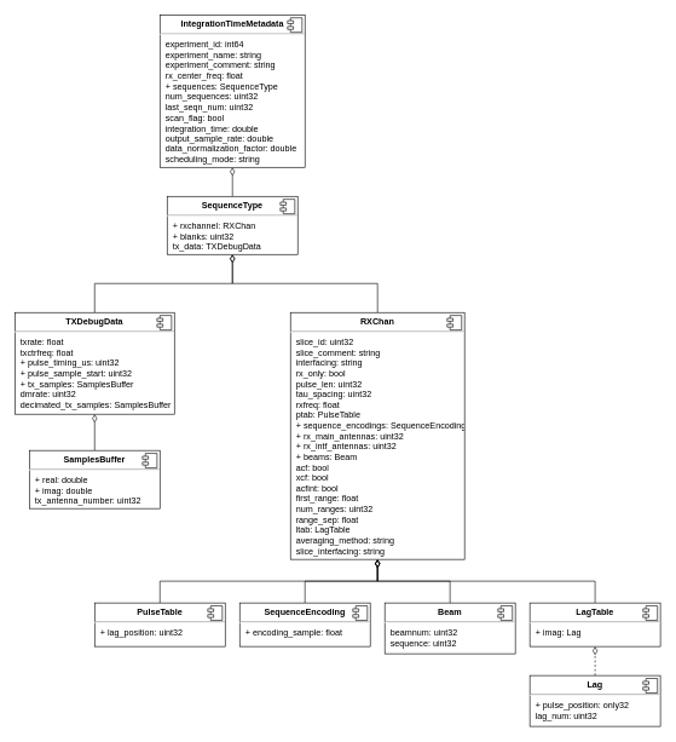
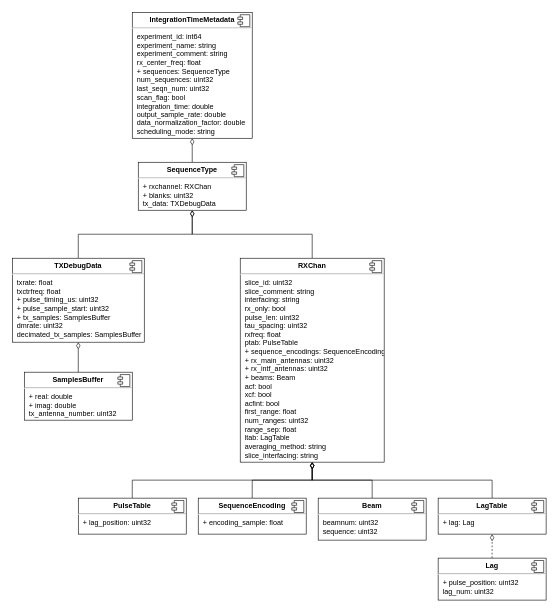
- <mxCell id="6" value="&lt;p style=&quot;margin: 0px ; margin-top: 6px ; text-align: center&quot;&gt;&lt;b&gt;LagTable&lt;/b&gt;&lt;/p&gt;&lt;hr&gt;&lt;p style=&quot;margin: 0px ; margin-left: 8px&quot;&gt;+ imag: Lag&lt;br&gt;&lt;/p&gt;" style="align=left;overflow=fill;html=1;dropTarget=0;" vertex="1" parent="1"><mxGeometry x="730" y="830" width="180" height="60" as="geometry" /></mxCell>
+ <mxCell id="6" value="&lt;p style=&quot;margin: 0px ; margin-top: 6px ; text-align: center&quot;&gt;&lt;b&gt;LagTable&lt;/b&gt;&lt;/p&gt;&lt;hr&gt;&lt;p style=&quot;margin: 0px ; margin-left: 8px&quot;&gt;+ lag: Lag&lt;br&gt;&lt;/p&gt;" style="align=left;overflow=fill;html=1;dropTarget=0;" vertex="1" parent="1"><mxGeometry x="730" y="830" width="180" height="60" as="geometry" /></mxCell>
- <mxCell id="3" value="&lt;p style=&quot;margin: 0px ; margin-top: 6px ; text-align: center&quot;&gt;&lt;b&gt;Lag&lt;/b&gt;&lt;/p&gt;&lt;hr&gt;&lt;p style=&quot;margin: 0px ; margin-left: 8px&quot;&gt;+ pulse_position: only32&lt;span style=&quot;white-space: pre&quot;&gt;&#09;&lt;/span&gt;&lt;br&gt;lag_num: uint32&lt;br&gt;&lt;/p&gt;" style="align=left;overflow=fill;html=1;dropTarget=0;" vertex="1" parent="1"><mxGeometry x="730" y="930" width="180" height="70" as="geometry" /></mxCell>
+ <mxCell id="3" value="&lt;p style=&quot;margin: 0px ; margin-top: 6px ; text-align: center&quot;&gt;&lt;b&gt;Lag&lt;/b&gt;&lt;/p&gt;&lt;hr&gt;&lt;p style=&quot;margin: 0px ; margin-left: 8px&quot;&gt;+ pulse_position: uint32&lt;span style=&quot;white-space: pre&quot;&gt;&#09;&lt;/span&gt;&lt;br&gt;lag_num: uint32&lt;br&gt;&lt;/p&gt;" style="align=left;overflow=fill;html=1;dropTarget=0;" vertex="1" parent="1"><mxGeometry x="730" y="930" width="180" height="70" as="geometry" /></mxCell>
